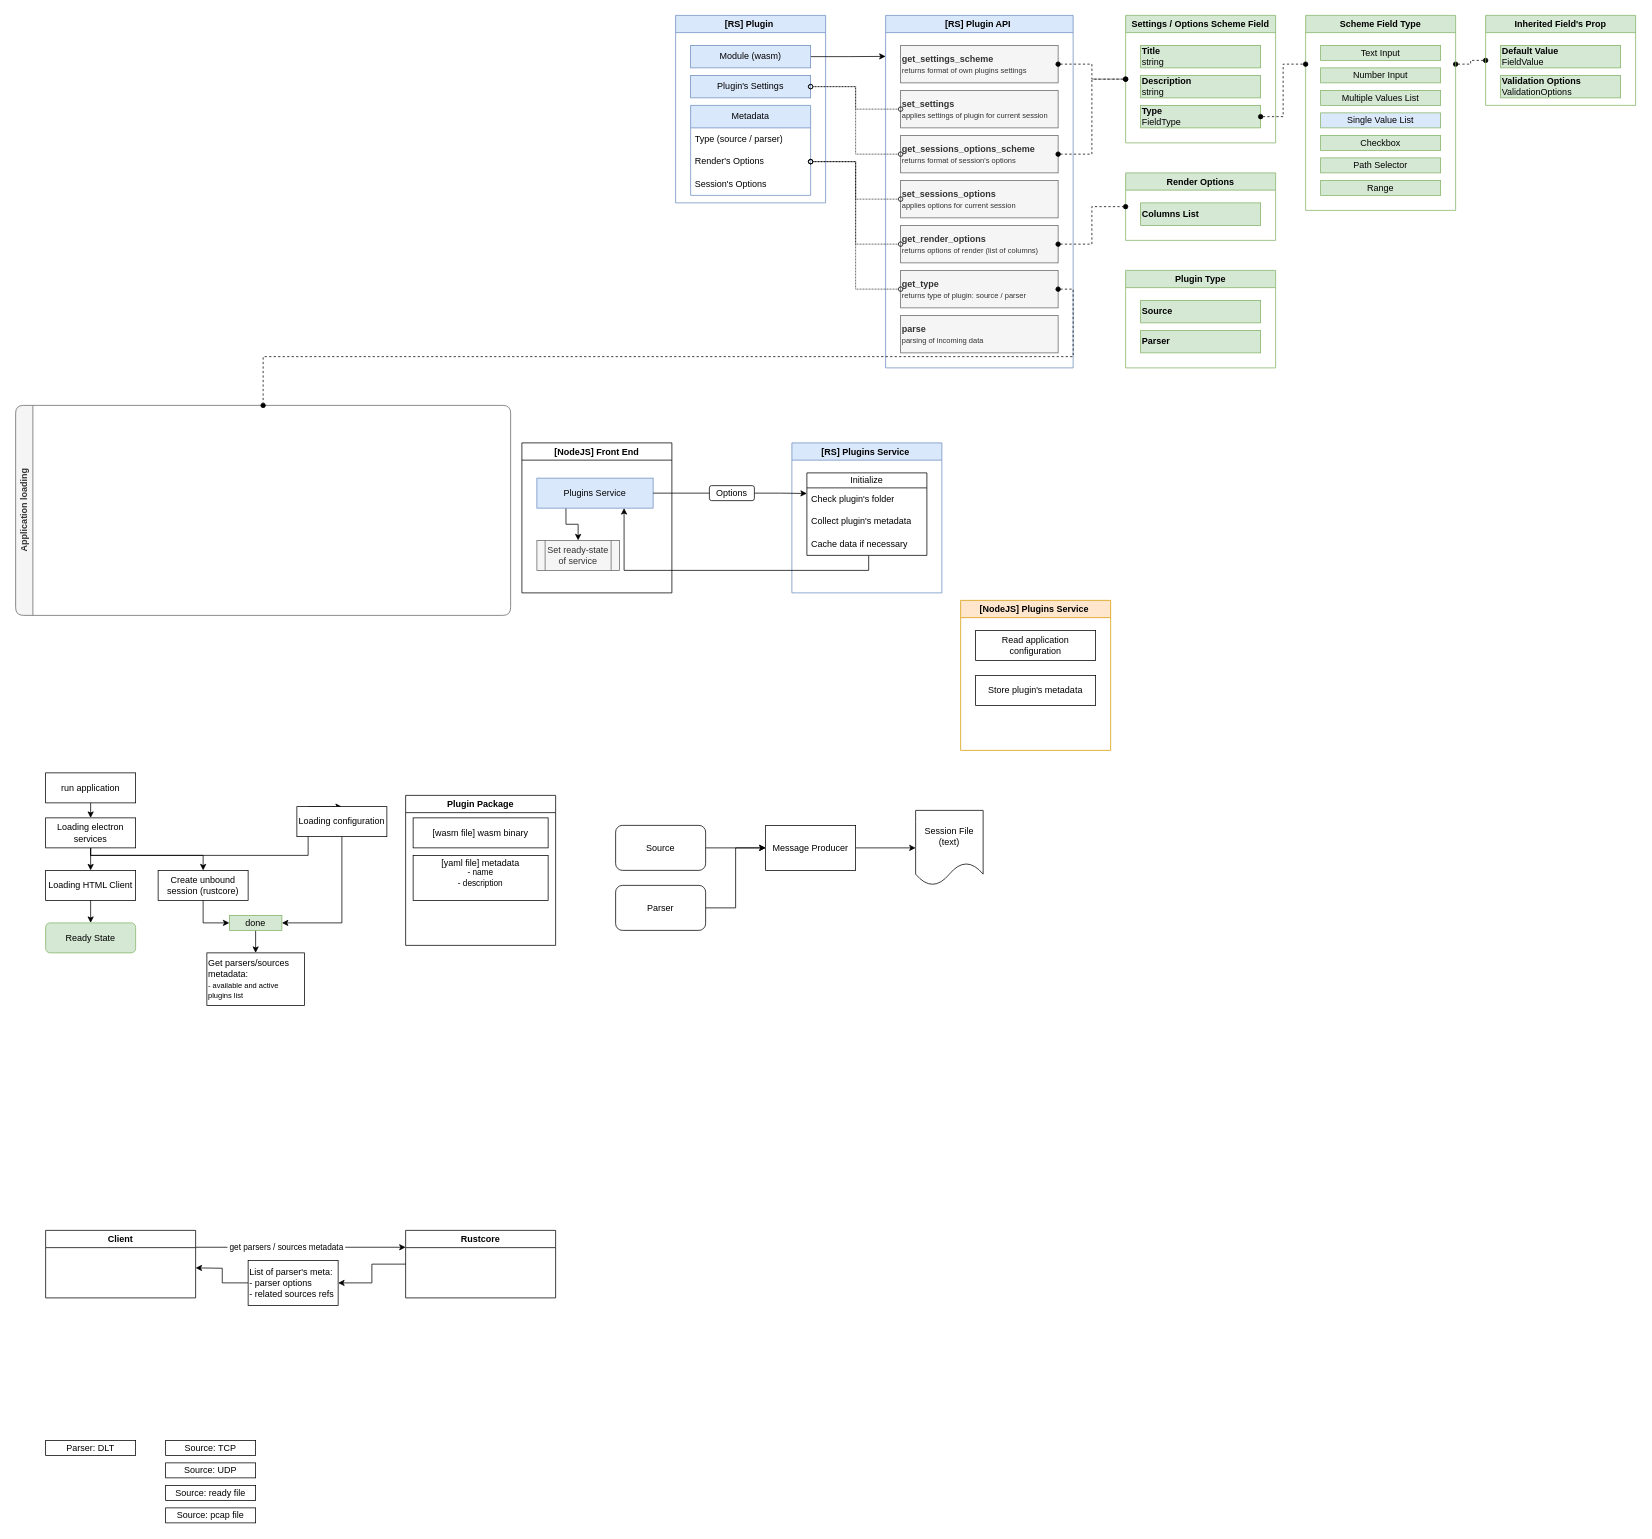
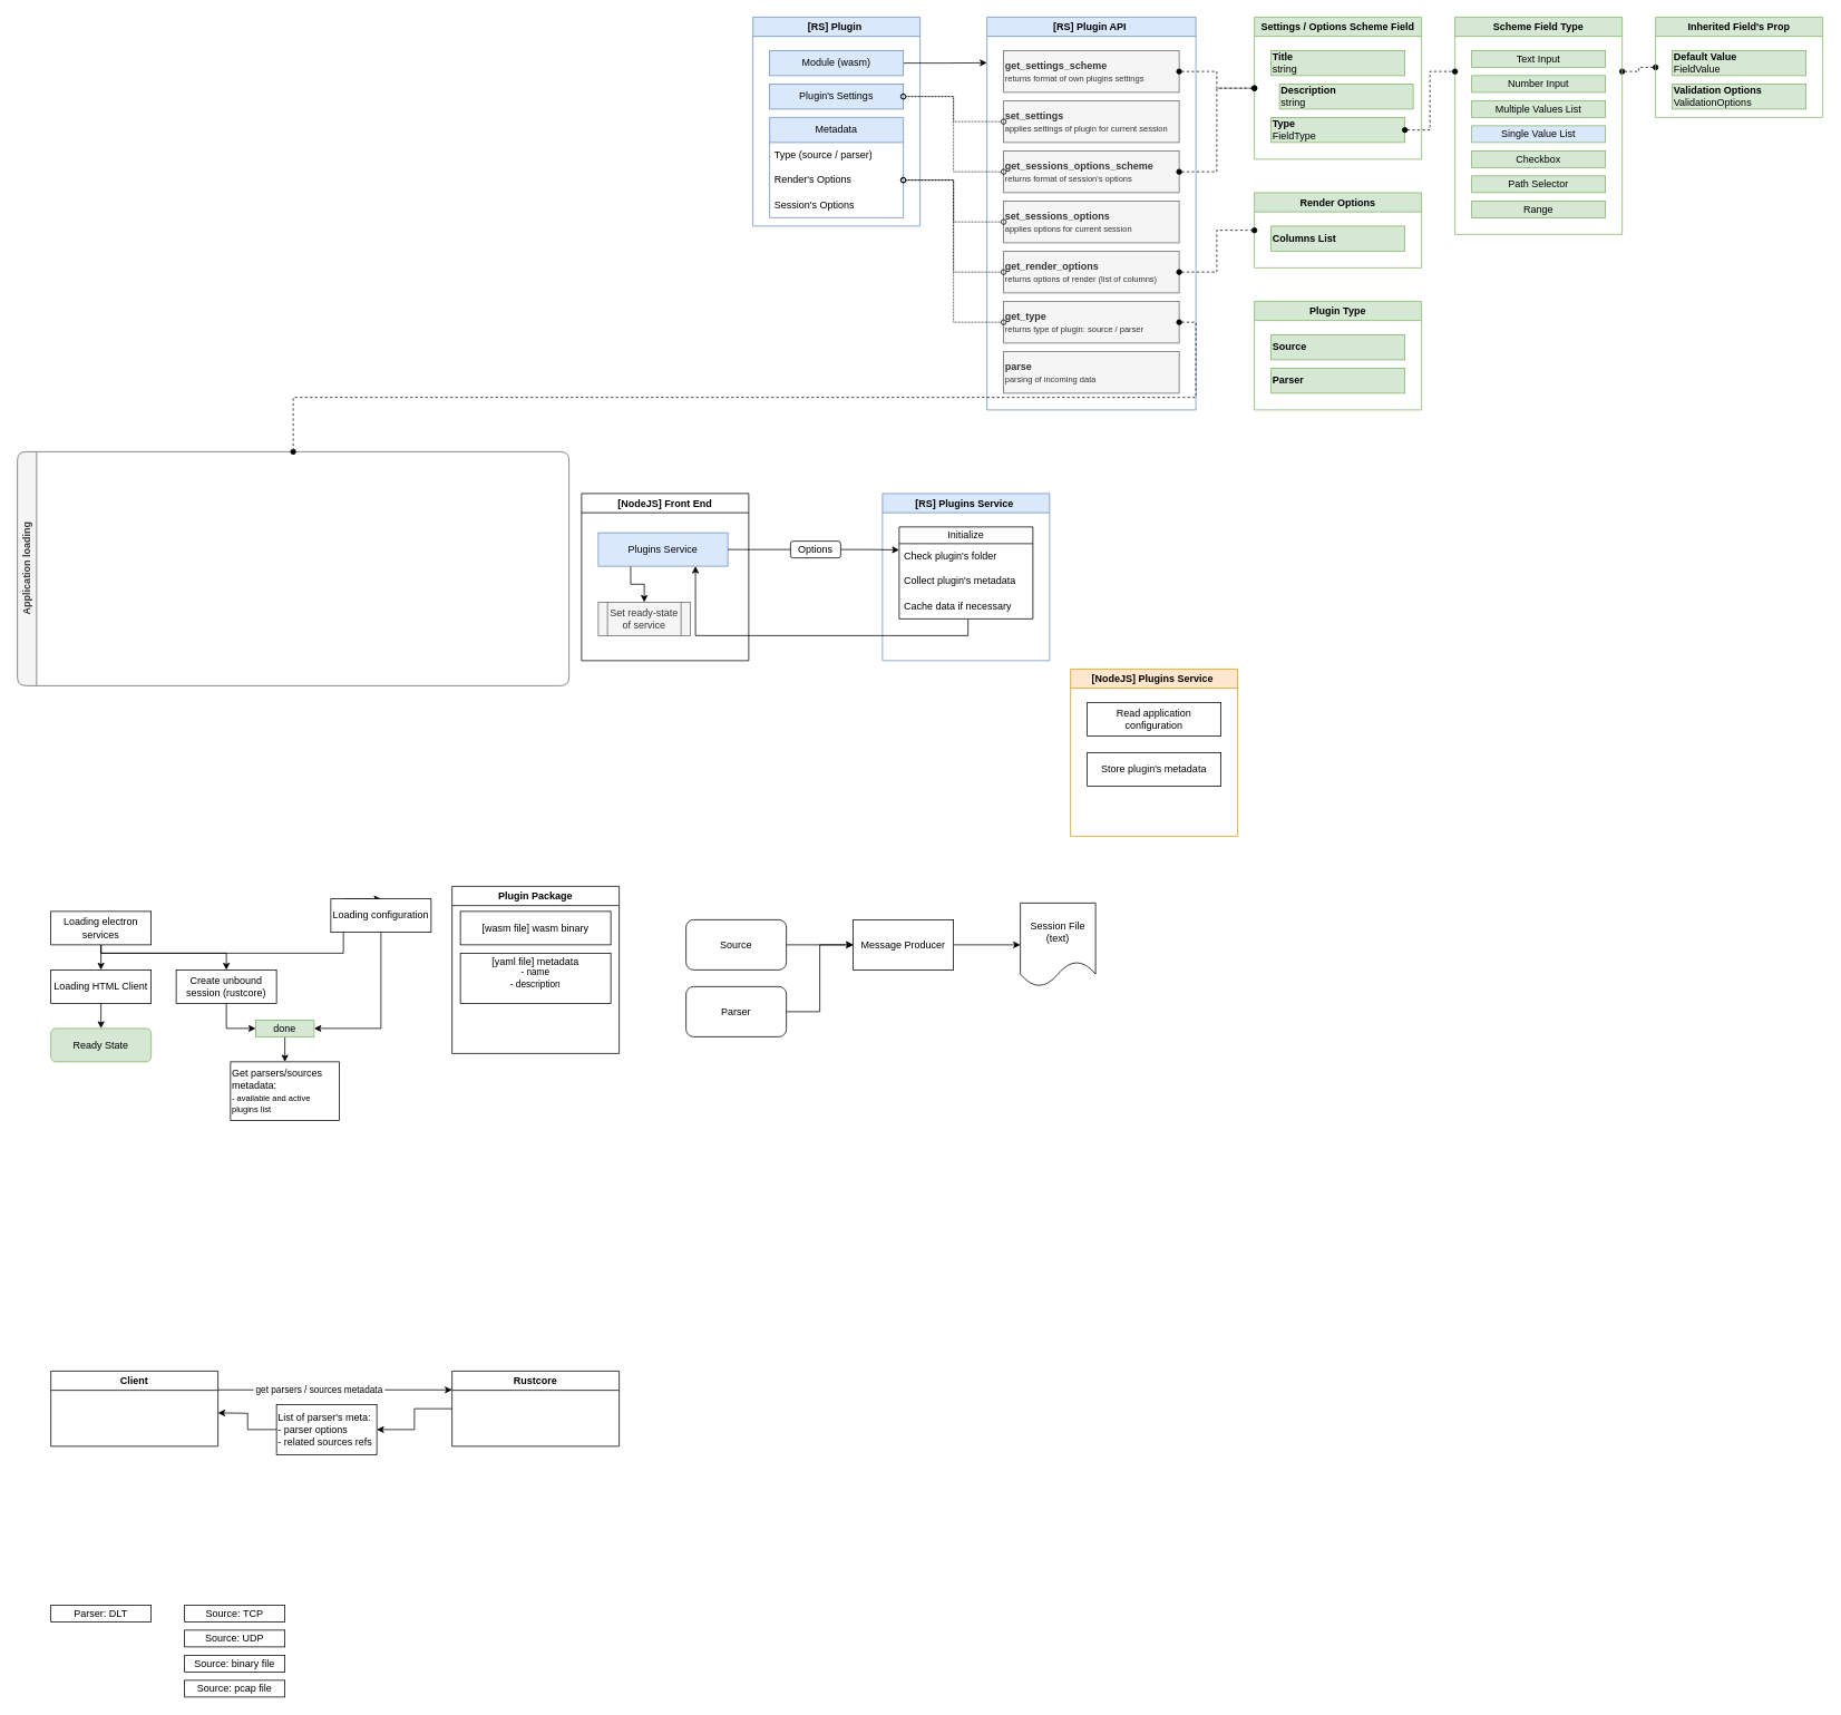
- <mxCell id="75" value="&lt;div&gt;&lt;b&gt;Description&lt;/b&gt;&lt;/div&gt;&lt;div&gt;string&lt;/div&gt;" style="rounded=0;whiteSpace=wrap;html=1;align=left;fillColor=#d5e8d4;strokeColor=#82b366;" vertex="1" parent="73"><mxGeometry x="20" y="80" width="160" height="30" as="geometry" /></mxCell>
+ <mxCell id="75" value="&lt;div&gt;&lt;b&gt;Description&lt;/b&gt;&lt;/div&gt;&lt;div&gt;string&lt;/div&gt;" style="rounded=0;whiteSpace=wrap;html=1;align=left;fillColor=#d5e8d4;strokeColor=#82b366;" vertex="1" parent="73"><mxGeometry x="30" y="80" width="160" height="30" as="geometry" /></mxCell>
- <mxCell id="33" value="run application" style="rounded=0;whiteSpace=wrap;html=1;" parent="1" vertex="1"><mxGeometry x="60" y="1030" width="120" height="40" as="geometry" /></mxCell>
- <mxCell id="32" style="edgeStyle=orthogonalEdgeStyle;rounded=0;orthogonalLoop=1;jettySize=auto;html=1;exitX=0.5;exitY=1;exitDx=0;exitDy=0;entryX=0.5;entryY=0;entryDx=0;entryDy=0;" parent="1" source="33" target="24" edge="1"><mxGeometry relative="1" as="geometry" /></mxCell>
- <mxCell id="19" value="Source: ready file" style="rounded=0;whiteSpace=wrap;html=1;" parent="1" vertex="1"><mxGeometry x="220" y="1980" width="120" height="20" as="geometry" /></mxCell>
+ <mxCell id="19" value="Source: binary file" style="rounded=0;whiteSpace=wrap;html=1;" parent="1" vertex="1"><mxGeometry x="220" y="1980" width="120" height="20" as="geometry" /></mxCell>
